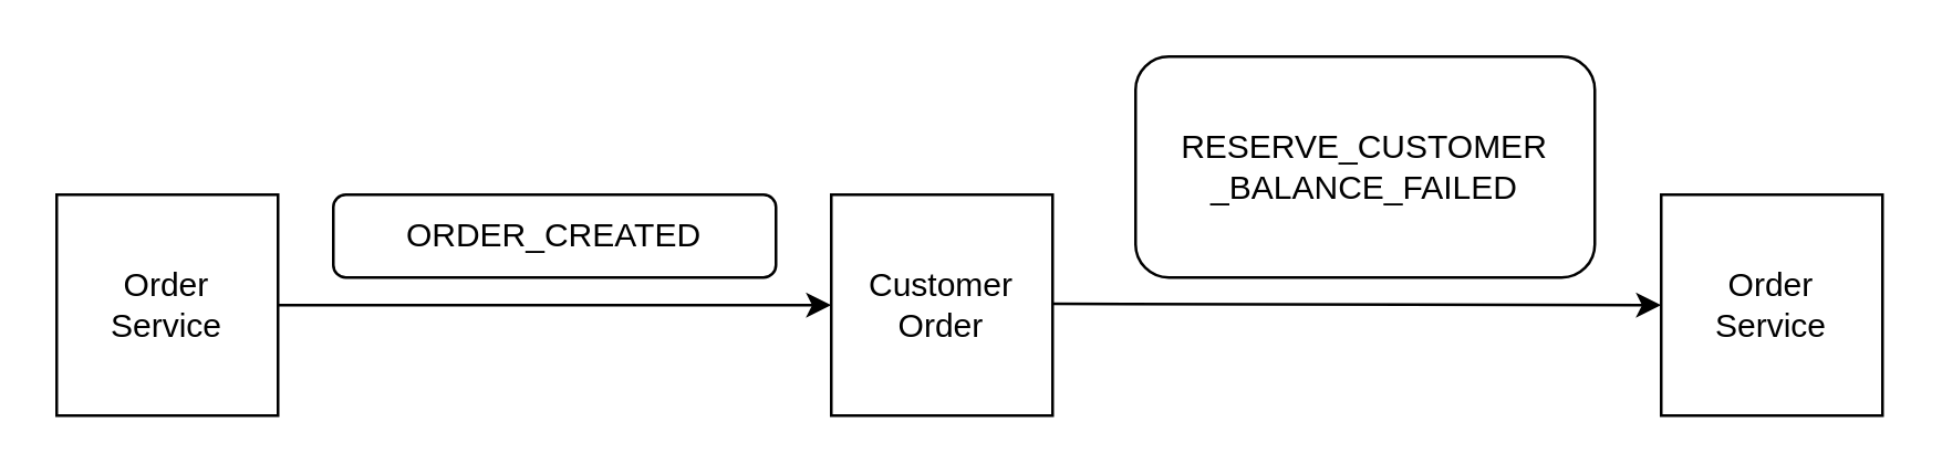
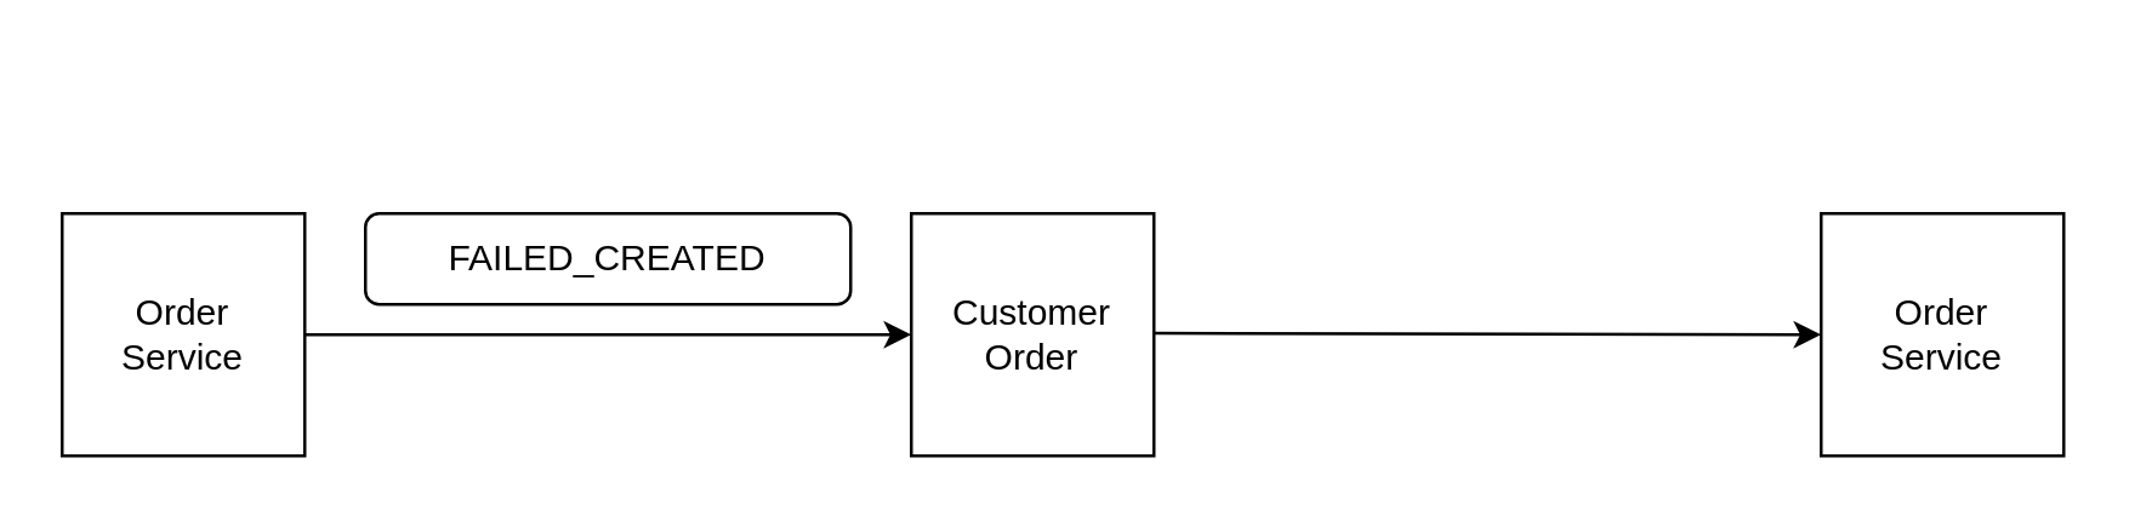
- <mxCell id="8" value="RESERVE_CUSTOMER&lt;br&gt;_BALANCE_FAILED" style="rounded=1;whiteSpace=wrap;html=1;" vertex="1" parent="1"><mxGeometry x="410" y="20" width="166" height="80" as="geometry" /></mxCell>
- <mxCell id="4" value="ORDER_CREATED" style="rounded=1;whiteSpace=wrap;html=1;" vertex="1" parent="1"><mxGeometry x="120" y="70" width="160" height="30" as="geometry" /></mxCell>
+ <mxCell id="4" value="FAILED_CREATED" style="rounded=1;whiteSpace=wrap;html=1;" vertex="1" parent="1"><mxGeometry x="120" y="70" width="160" height="30" as="geometry" /></mxCell>
